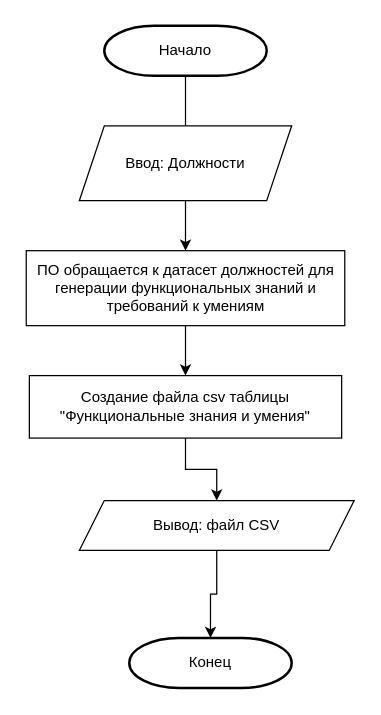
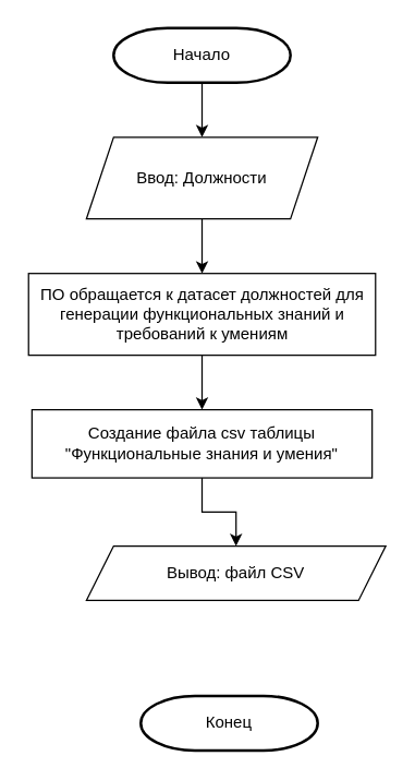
- <mxCell id="2" value="" style="edgeStyle=orthogonalEdgeStyle;rounded=0;orthogonalLoop=1;jettySize=auto;html=1;endArrow=none;" parent="1" source="3" target="6" edge="1"><mxGeometry relative="1" as="geometry" /></mxCell>
+ <mxCell id="2" value="" style="edgeStyle=orthogonalEdgeStyle;rounded=0;orthogonalLoop=1;jettySize=auto;html=1;" parent="1" source="3" target="6" edge="1"><mxGeometry relative="1" as="geometry" /></mxCell>
- <mxCell id="11" value="" style="edgeStyle=orthogonalEdgeStyle;rounded=0;orthogonalLoop=1;jettySize=auto;html=1;" parent="1" source="12" target="4" edge="1"><mxGeometry relative="1" as="geometry" /></mxCell>
